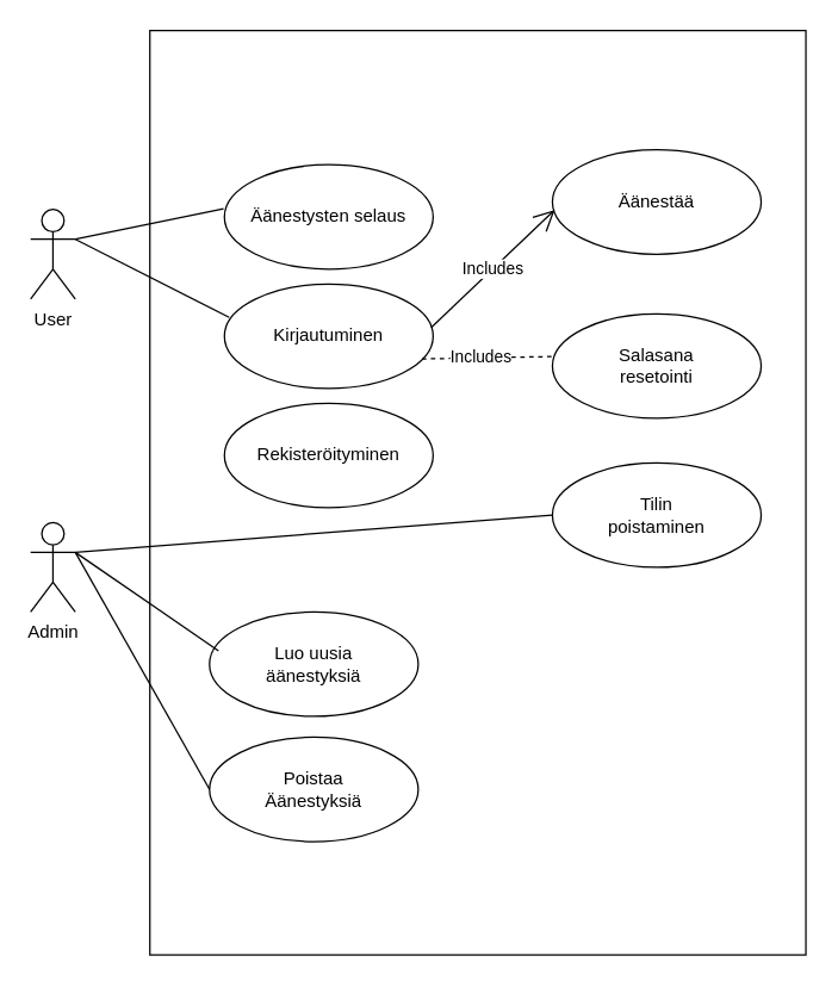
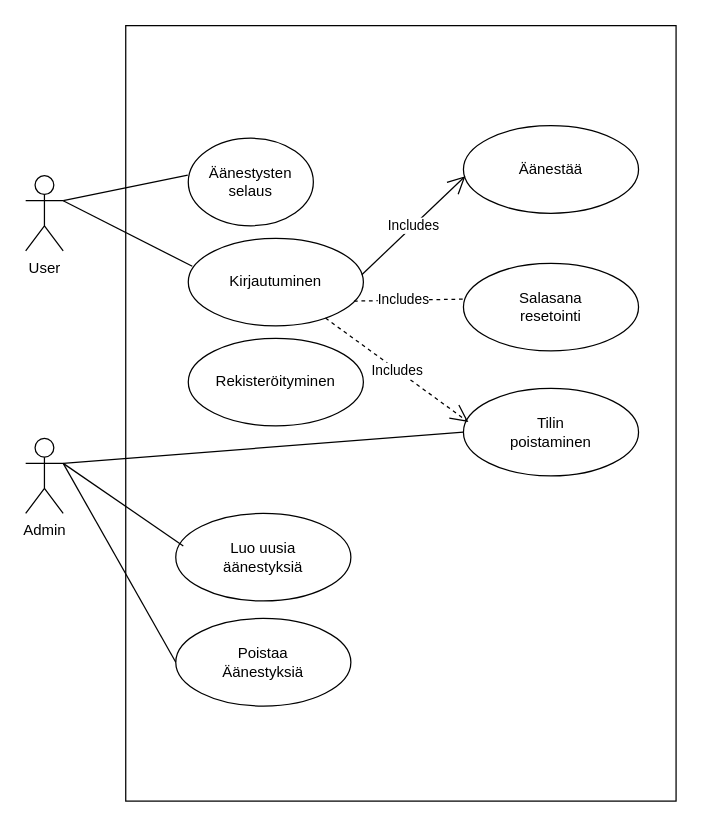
- <mxCell id="8" value="Äänestysten selaus" style="ellipse;whiteSpace=wrap;html=1;" vertex="1" parent="1"><mxGeometry x="150" y="110" width="140" height="70" as="geometry" /></mxCell>
+ <mxCell id="8" value="Äänestysten selaus" style="ellipse;whiteSpace=wrap;html=1;" vertex="1" parent="1"><mxGeometry x="150" y="110" width="100" height="70" as="geometry" /></mxCell>
+ <mxCell id="15" value="Includes" style="endArrow=open;endSize=12;dashed=1;html=1;rounded=0;entryX=0.028;entryY=0.384;entryDx=0;entryDy=0;entryPerimeter=0;" edge="1" parent="1" source="7" target="14"><mxGeometry width="160" relative="1" as="geometry"><mxPoint x="410" y="360" as="sourcePoint" /><mxPoint x="570" y="360" as="targetPoint" /></mxGeometry></mxCell>
